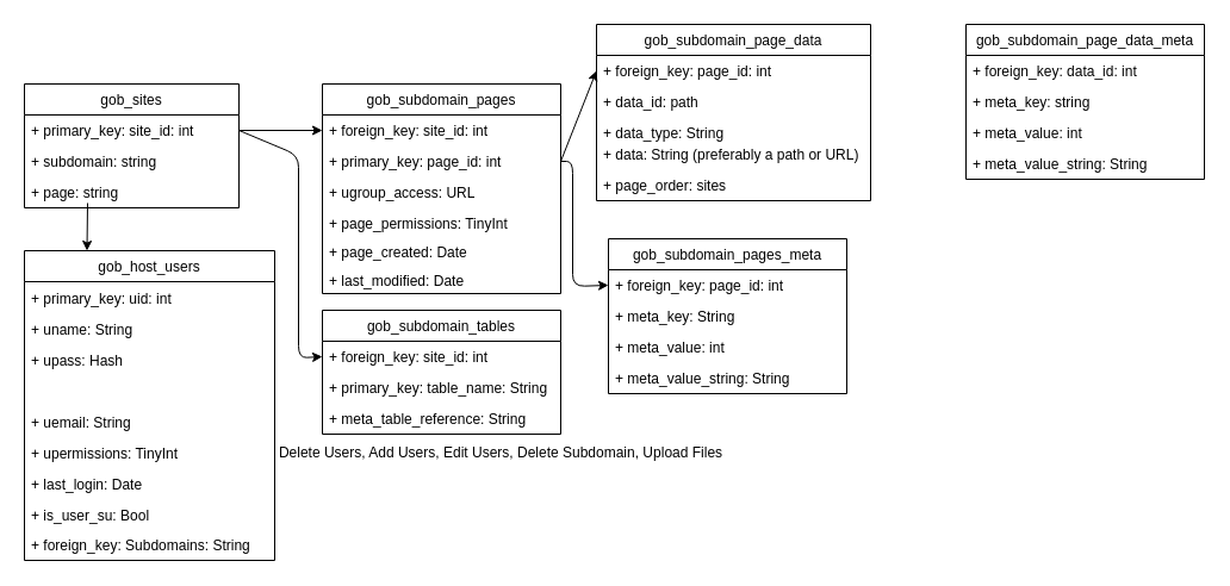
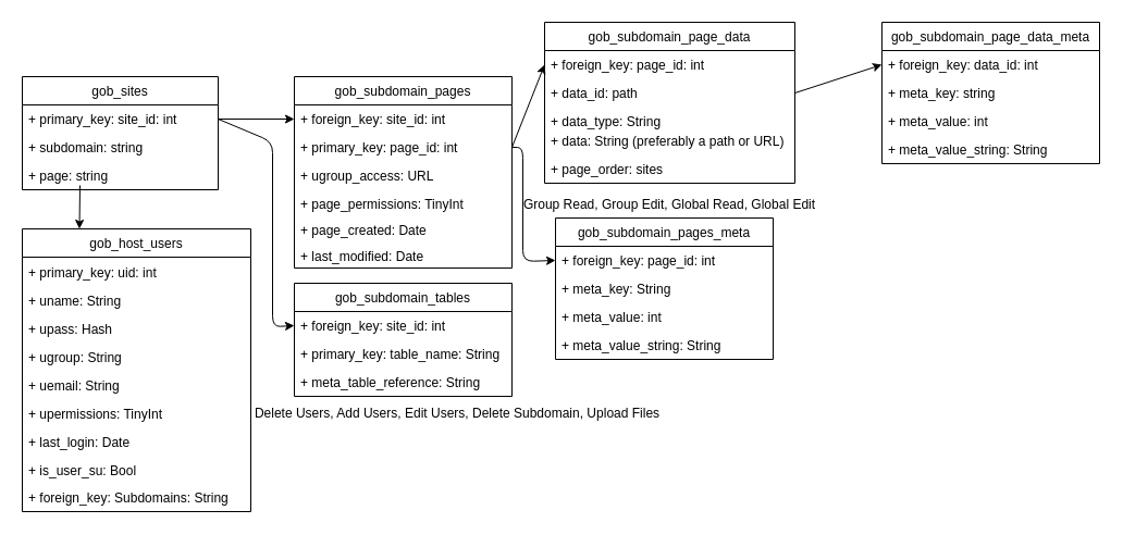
+ <mxCell id="50" value="" style="endArrow=classic;html=1;entryX=0;entryY=0.5;entryDx=0;entryDy=0;exitX=1;exitY=0.5;exitDx=0;exitDy=0;" edge="1" parent="1" source="30" target="46"><mxGeometry width="50" height="50" relative="1" as="geometry"><mxPoint x="780" y="150" as="sourcePoint" /><mxPoint x="390" y="200" as="targetPoint" /></mxGeometry></mxCell>
+ <mxCell id="25" value="Group Read, Group Edit, Global Read, Global Edit" style="text;html=1;strokeColor=none;fillColor=none;align=center;verticalAlign=middle;whiteSpace=wrap;rounded=0;" vertex="1" parent="1"><mxGeometry x="470" y="178" width="290" height="20" as="geometry" /></mxCell>
+ <mxCell id="11" value="+ ugroup: String" style="text;strokeColor=none;fillColor=none;align=left;verticalAlign=top;spacingLeft=4;spacingRight=4;overflow=hidden;rotatable=0;points=[[0,0.5],[1,0.5]];portConstraint=eastwest;" vertex="1" parent="1"><mxGeometry x="20" y="315" width="170" height="26" as="geometry" /></mxCell>
